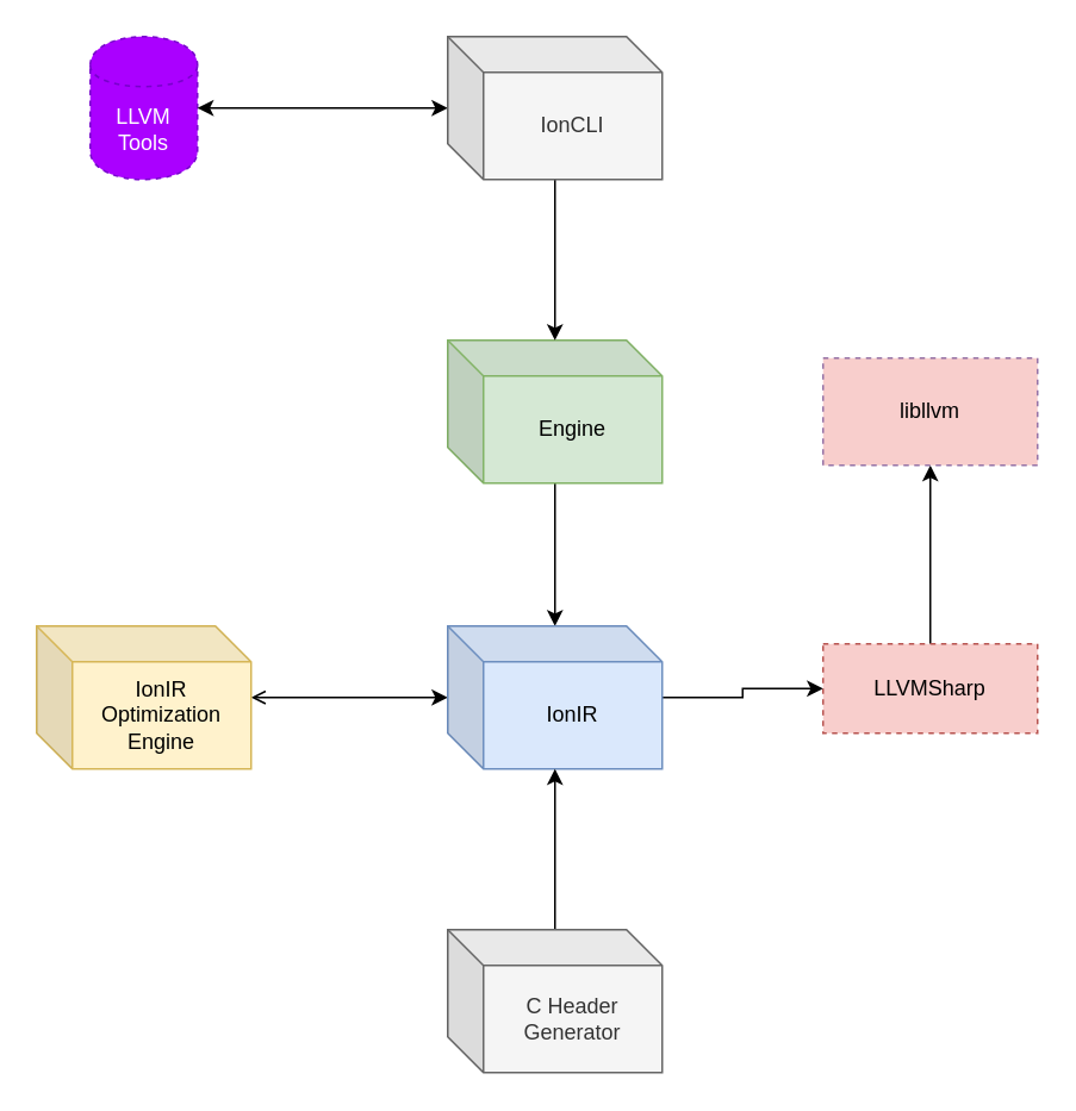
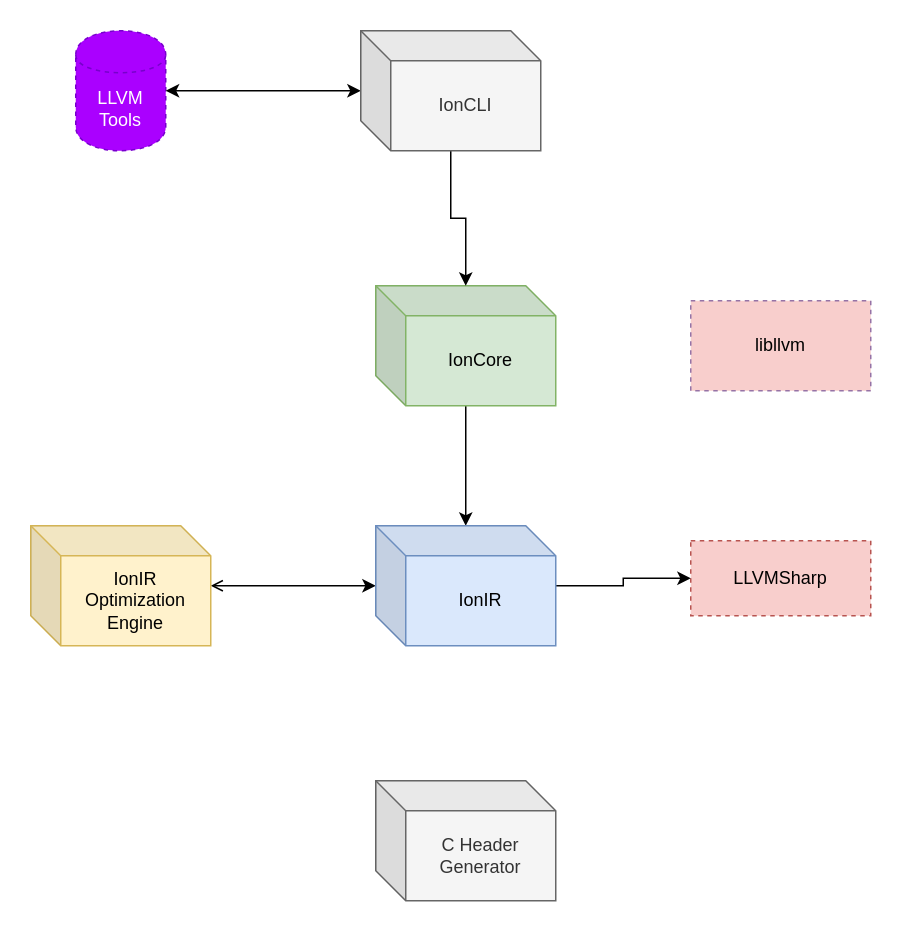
- <mxCell id="16" value="IonCLI" style="shape=cube;whiteSpace=wrap;html=1;boundedLbl=1;backgroundOutline=1;darkOpacity=0.05;darkOpacity2=0.1;fillColor=#f5f5f5;strokeColor=#666666;fontColor=#333333;" vertex="1" parent="1"><mxGeometry x="250" y="20" width="120" height="80" as="geometry" /></mxCell>
+ <mxCell id="16" value="IonCLI" style="shape=cube;whiteSpace=wrap;html=1;boundedLbl=1;backgroundOutline=1;darkOpacity=0.05;darkOpacity2=0.1;fillColor=#f5f5f5;strokeColor=#666666;fontColor=#333333;" vertex="1" parent="1"><mxGeometry x="240" y="20" width="120" height="80" as="geometry" /></mxCell>
- <mxCell id="6" value="Engine" style="shape=cube;whiteSpace=wrap;html=1;boundedLbl=1;backgroundOutline=1;darkOpacity=0.05;darkOpacity2=0.1;fillColor=#d5e8d4;strokeColor=#82b366;" vertex="1" parent="1"><mxGeometry x="250" y="190" width="120" height="80" as="geometry" /></mxCell>
+ <mxCell id="6" value="IonCore" style="shape=cube;whiteSpace=wrap;html=1;boundedLbl=1;backgroundOutline=1;darkOpacity=0.05;darkOpacity2=0.1;fillColor=#d5e8d4;strokeColor=#82b366;" vertex="1" parent="1"><mxGeometry x="250" y="190" width="120" height="80" as="geometry" /></mxCell>
- <mxCell id="2" style="edgeStyle=orthogonalEdgeStyle;rounded=0;orthogonalLoop=1;jettySize=auto;html=1;" edge="1" parent="1" source="3" target="4"><mxGeometry relative="1" as="geometry" /></mxCell>
- <mxCell id="10" style="edgeStyle=orthogonalEdgeStyle;rounded=0;orthogonalLoop=1;jettySize=auto;html=1;" edge="1" parent="1" source="11" target="9"><mxGeometry relative="1" as="geometry" /></mxCell>
